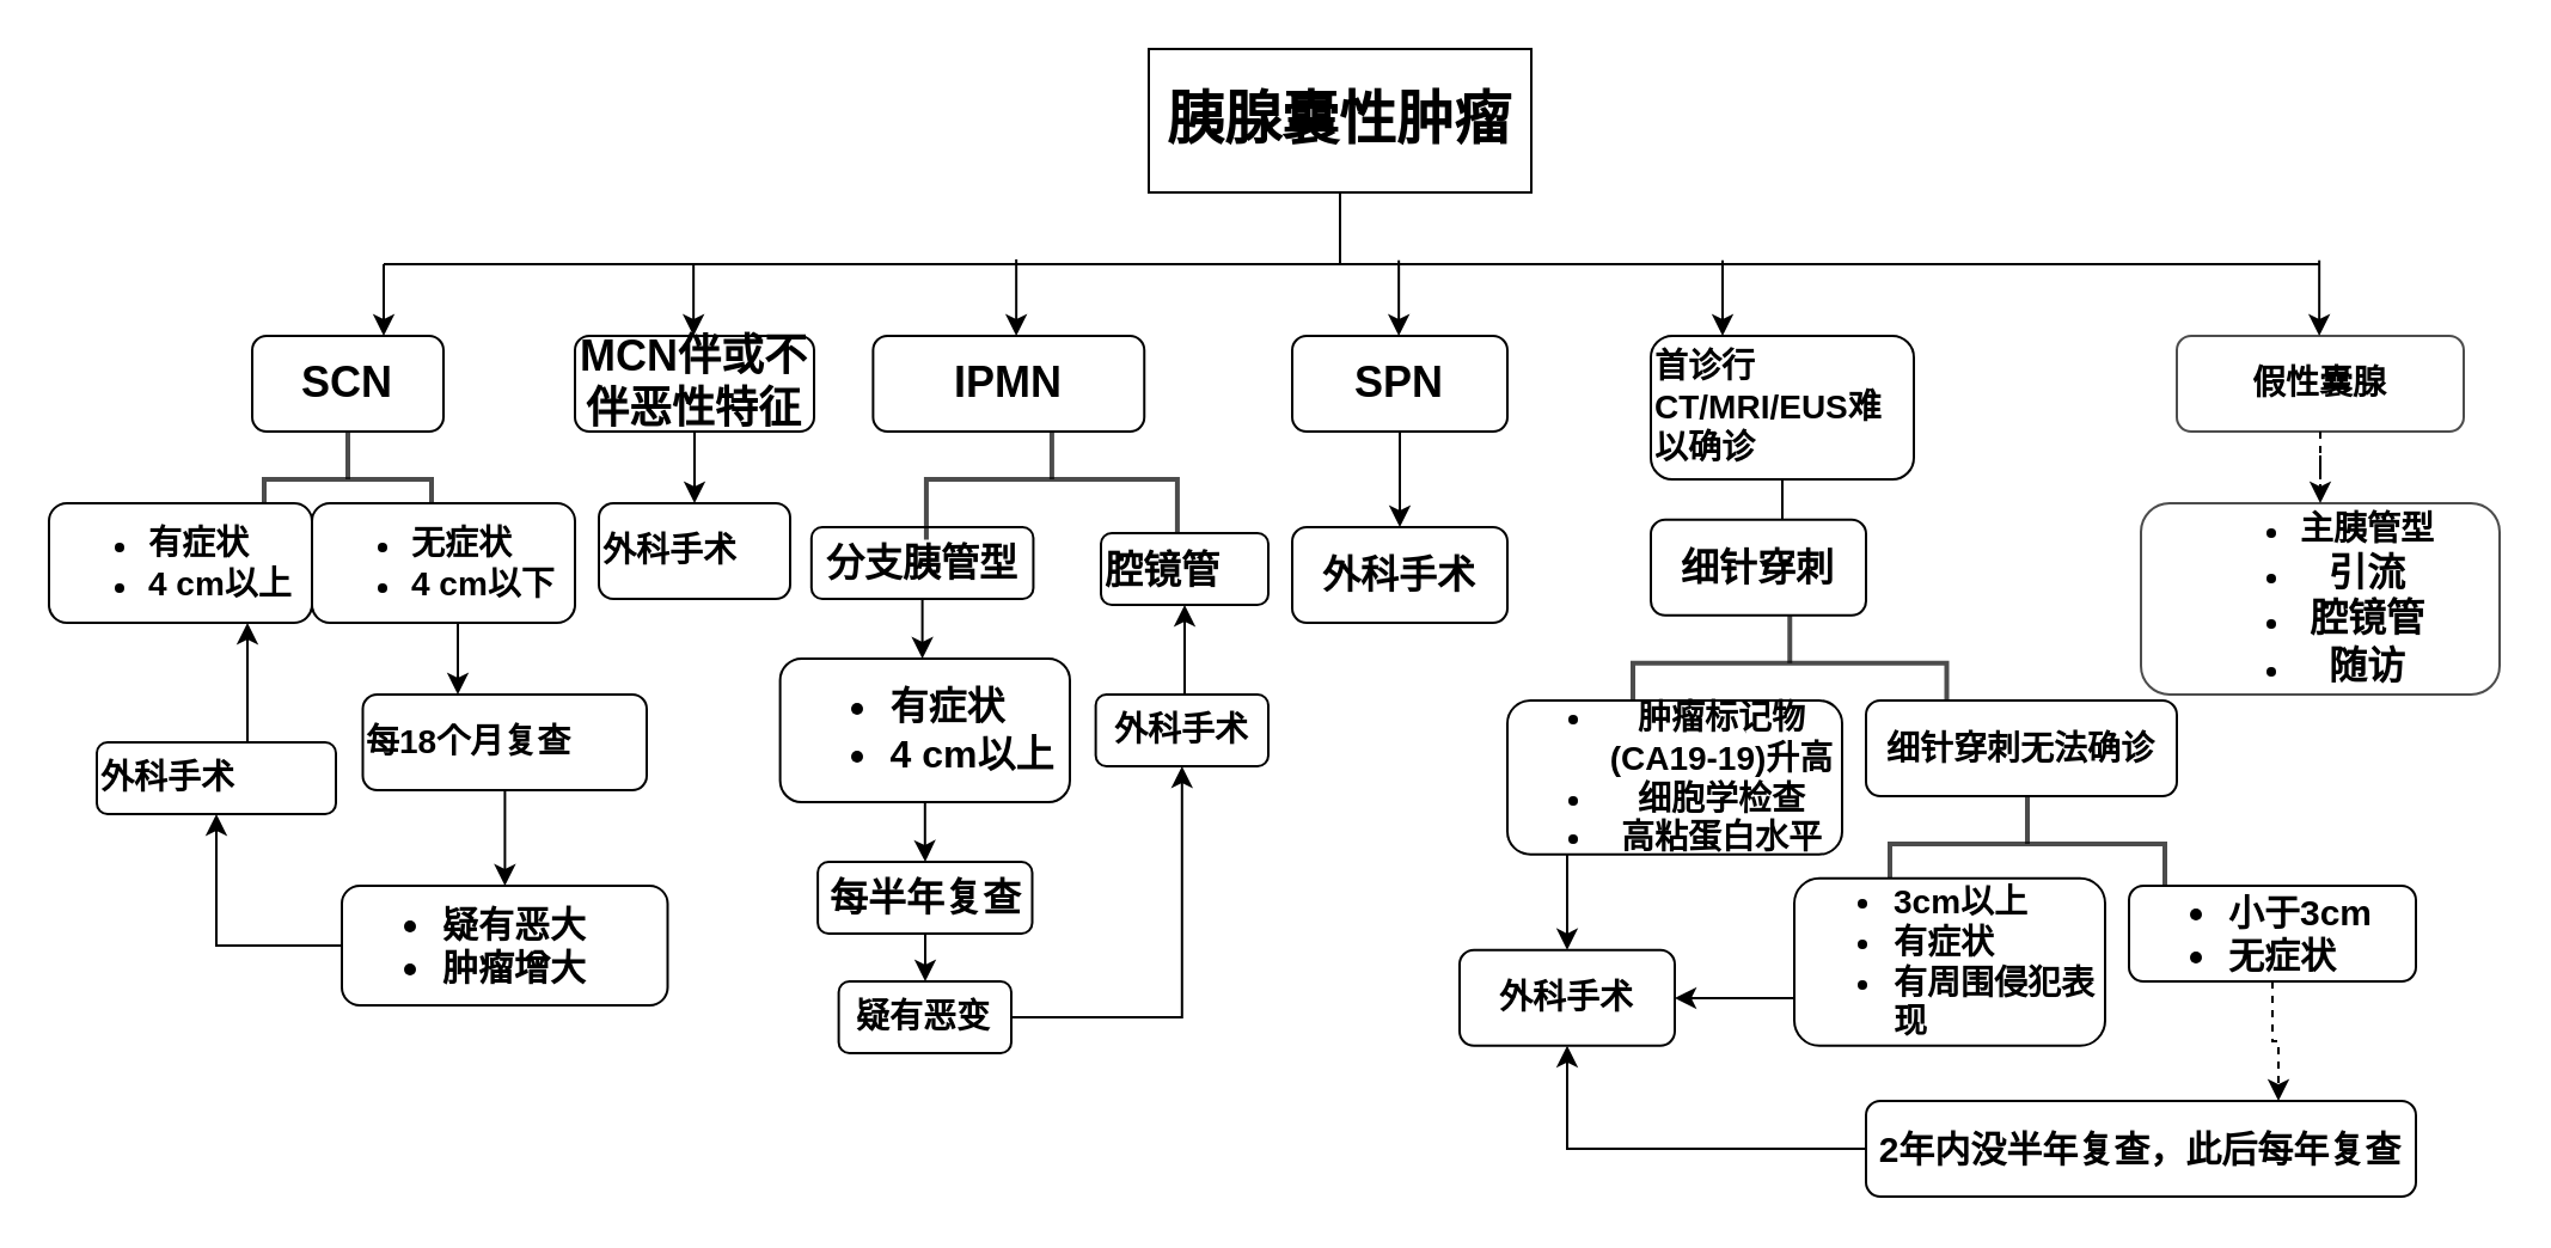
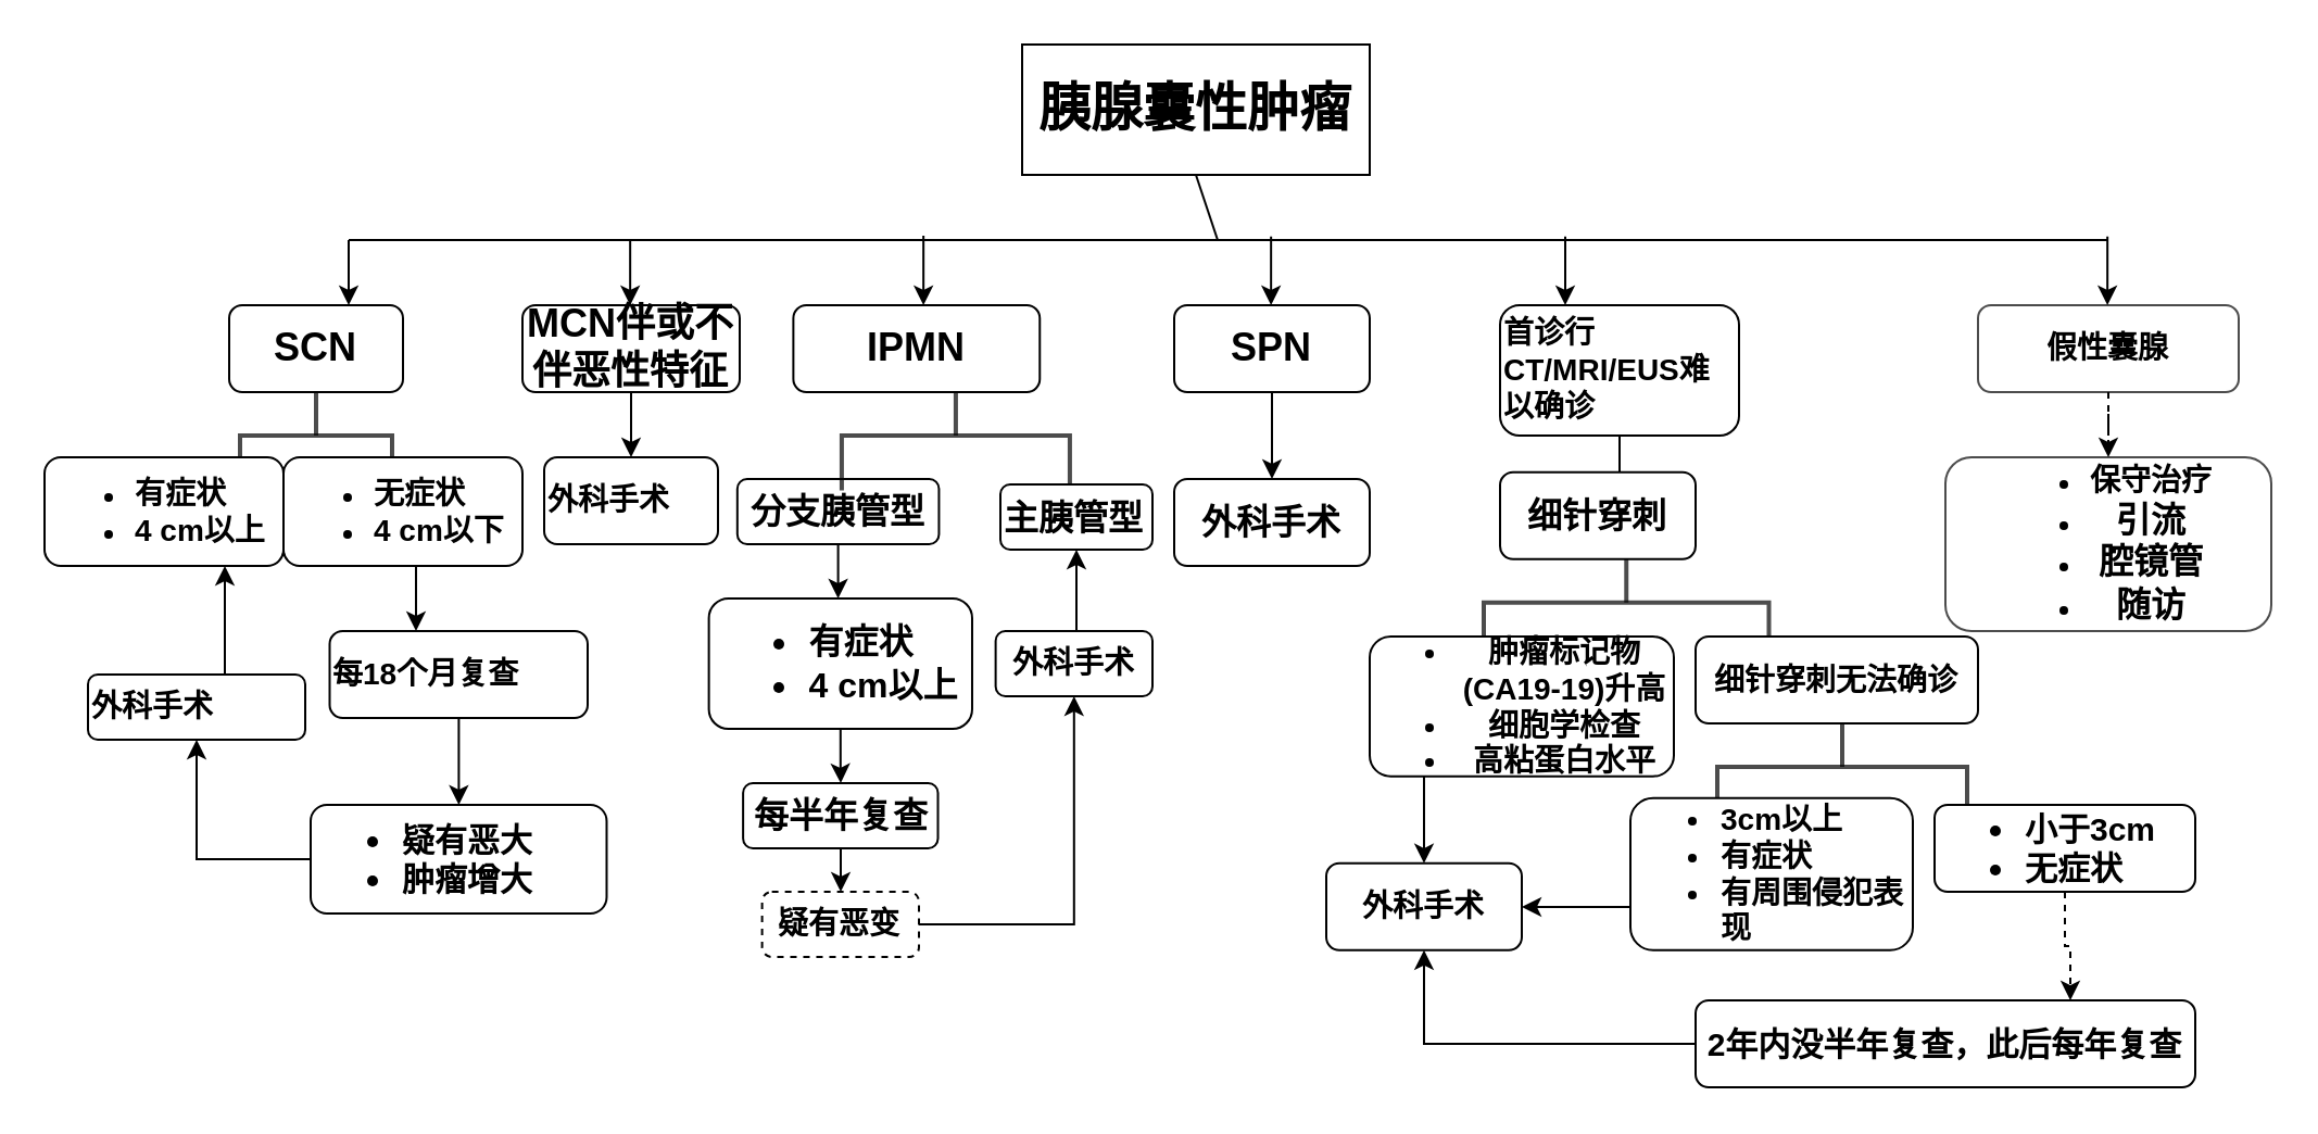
- <mxCell id="3" value="&lt;font style=&quot;font-size: 24px&quot;&gt;&lt;b&gt;胰腺囊性肿瘤&lt;/b&gt;&lt;/font&gt;" style="rounded=0;whiteSpace=wrap;html=1;" parent="1" vertex="1"><mxGeometry x="480" y="20" width="160" height="60" as="geometry" /></mxCell>
+ <mxCell id="3" value="&lt;font style=&quot;font-size: 24px&quot;&gt;&lt;b&gt;胰腺囊性肿瘤&lt;/b&gt;&lt;/font&gt;" style="rounded=0;whiteSpace=wrap;html=1;" parent="1" vertex="1"><mxGeometry x="470" y="20" width="160" height="60" as="geometry" /></mxCell>
- <mxCell id="62" value="&lt;font size=&quot;3&quot;&gt;&lt;b&gt;腔镜管&lt;/b&gt;&lt;/font&gt;" style="rounded=1;whiteSpace=wrap;html=1;align=left;" parent="1" vertex="1"><mxGeometry x="460" y="222.5" width="70" height="30" as="geometry" /></mxCell>
+ <mxCell id="62" value="&lt;font size=&quot;3&quot;&gt;&lt;b&gt;主胰管型&lt;/b&gt;&lt;/font&gt;" style="rounded=1;whiteSpace=wrap;html=1;align=left;" parent="1" vertex="1"><mxGeometry x="460" y="222.5" width="70" height="30" as="geometry" /></mxCell>
- <mxCell id="41" value="&lt;ul&gt;&lt;li&gt;&lt;b&gt;&lt;font style=&quot;font-size: 14px&quot;&gt;主胰管型&lt;/font&gt;&lt;/b&gt;&lt;/li&gt;&lt;li&gt;&lt;b&gt;&lt;font size=&quot;3&quot;&gt;引流&lt;/font&gt;&lt;/b&gt;&lt;/li&gt;&lt;li&gt;&lt;b&gt;&lt;font size=&quot;3&quot;&gt;腔镜管&lt;/font&gt;&lt;/b&gt;&lt;/li&gt;&lt;li&gt;&lt;b&gt;&lt;font size=&quot;3&quot;&gt;随访&lt;/font&gt;&lt;/b&gt;&lt;/li&gt;&lt;/ul&gt;" style="rounded=1;whiteSpace=wrap;html=1;opacity=70;" parent="1" vertex="1"><mxGeometry x="895" y="210" width="150" height="80" as="geometry" /></mxCell>
+ <mxCell id="41" value="&lt;ul&gt;&lt;li&gt;&lt;b&gt;&lt;font style=&quot;font-size: 14px&quot;&gt;保守治疗&lt;/font&gt;&lt;/b&gt;&lt;/li&gt;&lt;li&gt;&lt;b&gt;&lt;font size=&quot;3&quot;&gt;引流&lt;/font&gt;&lt;/b&gt;&lt;/li&gt;&lt;li&gt;&lt;b&gt;&lt;font size=&quot;3&quot;&gt;腔镜管&lt;/font&gt;&lt;/b&gt;&lt;/li&gt;&lt;li&gt;&lt;b&gt;&lt;font size=&quot;3&quot;&gt;随访&lt;/font&gt;&lt;/b&gt;&lt;/li&gt;&lt;/ul&gt;" style="rounded=1;whiteSpace=wrap;html=1;opacity=70;" parent="1" vertex="1"><mxGeometry x="895" y="210" width="150" height="80" as="geometry" /></mxCell>
- <mxCell id="65" value="&lt;b&gt;&lt;font style=&quot;font-size: 14px&quot;&gt;疑有恶变&lt;/font&gt;&lt;/b&gt;" style="rounded=1;whiteSpace=wrap;html=1;" parent="1" vertex="1"><mxGeometry x="350.31" y="410" width="72.188" height="30" as="geometry" /></mxCell>
+ <mxCell id="65" value="&lt;b&gt;&lt;font style=&quot;font-size: 14px&quot;&gt;疑有恶变&lt;/font&gt;&lt;/b&gt;" style="rounded=1;whiteSpace=wrap;html=1;dashed=1;" parent="1" vertex="1"><mxGeometry x="350.31" y="410" width="72.188" height="30" as="geometry" /></mxCell>
